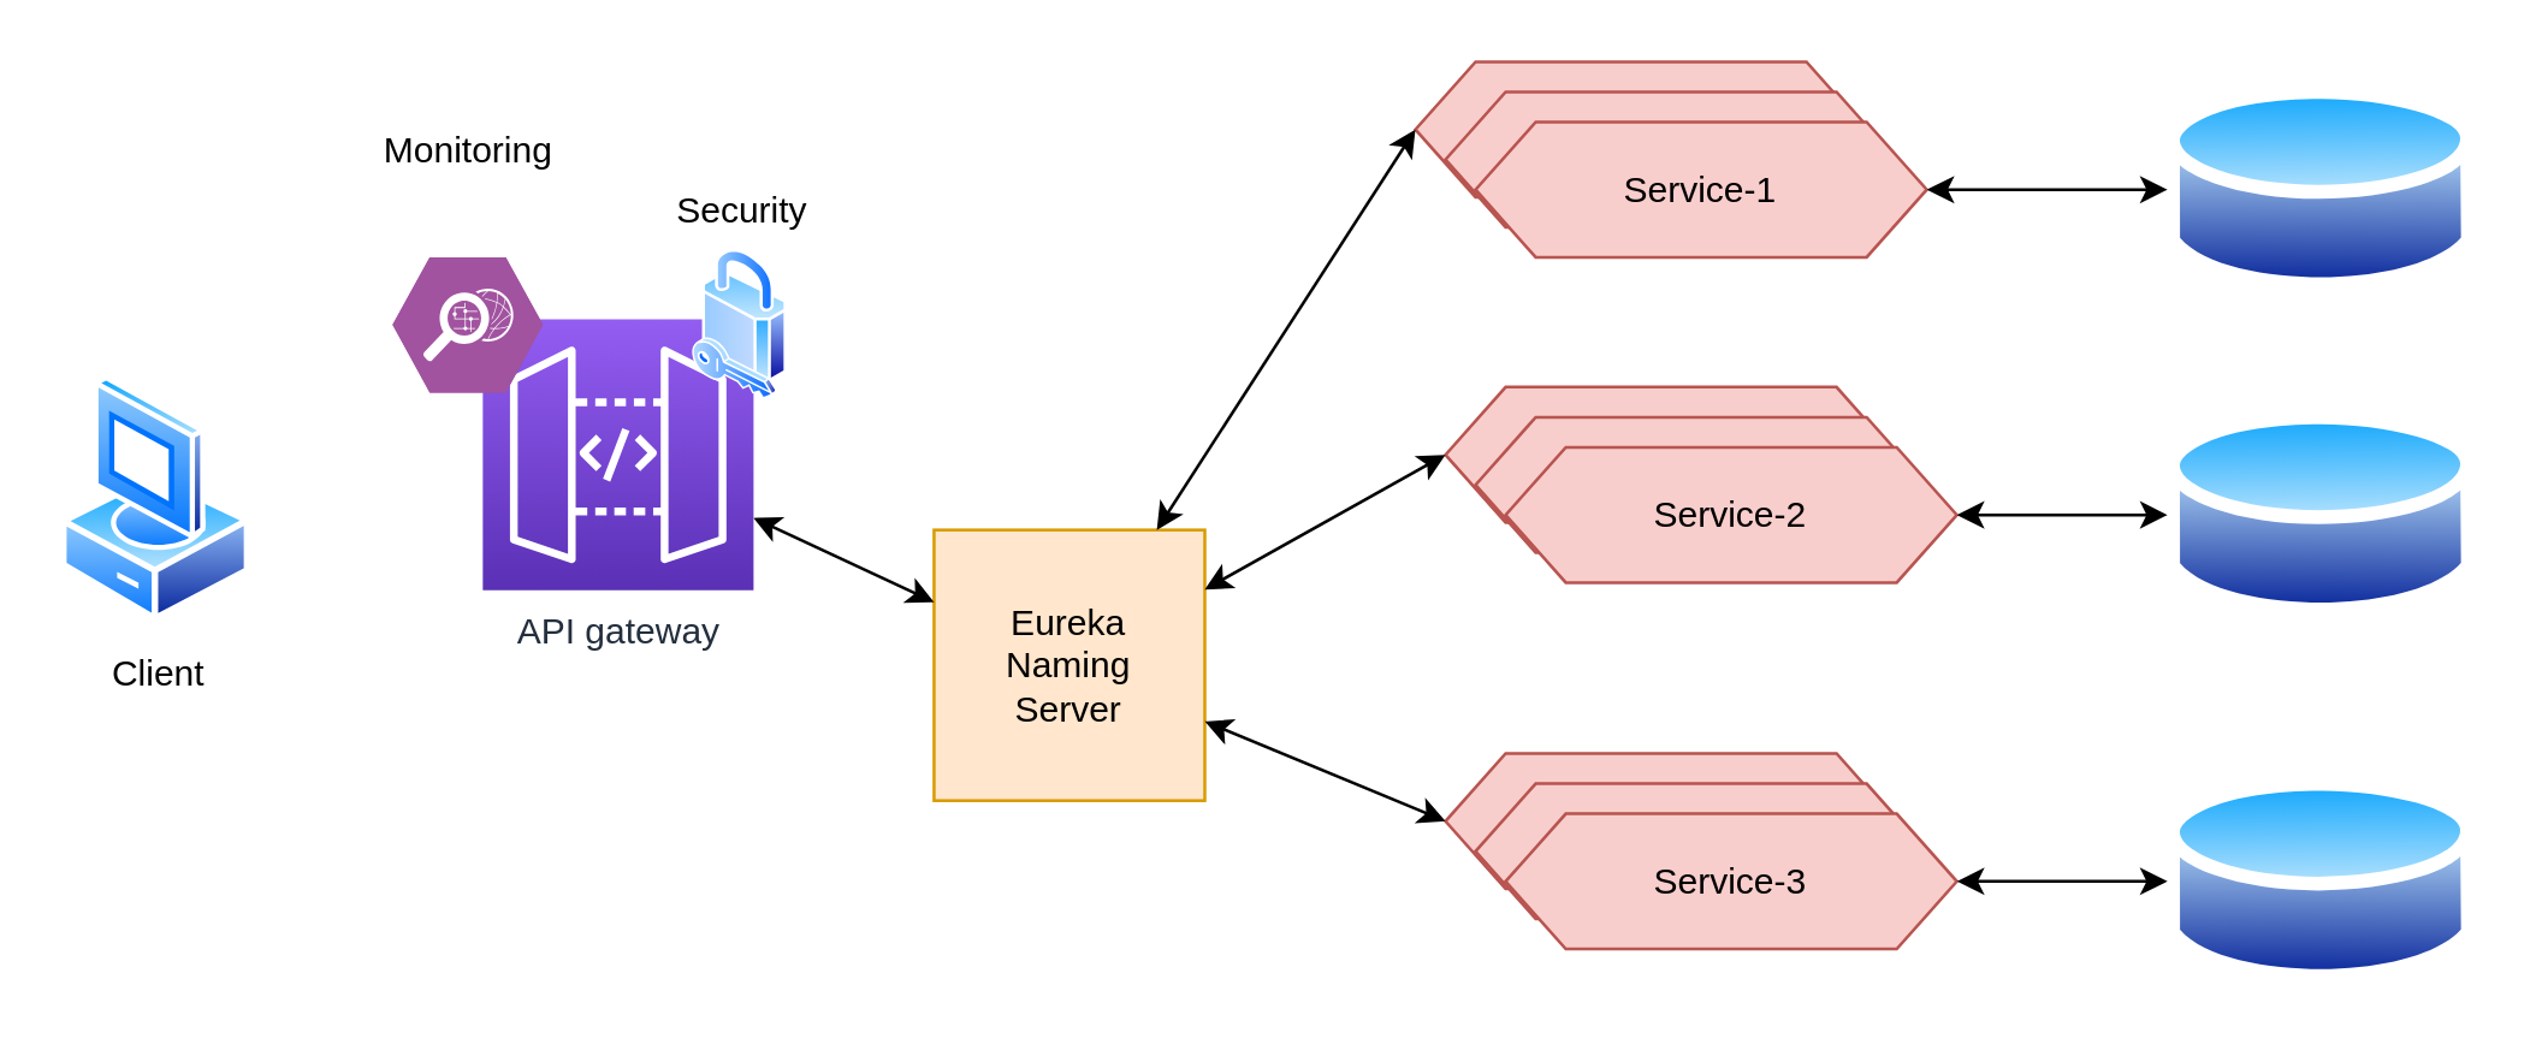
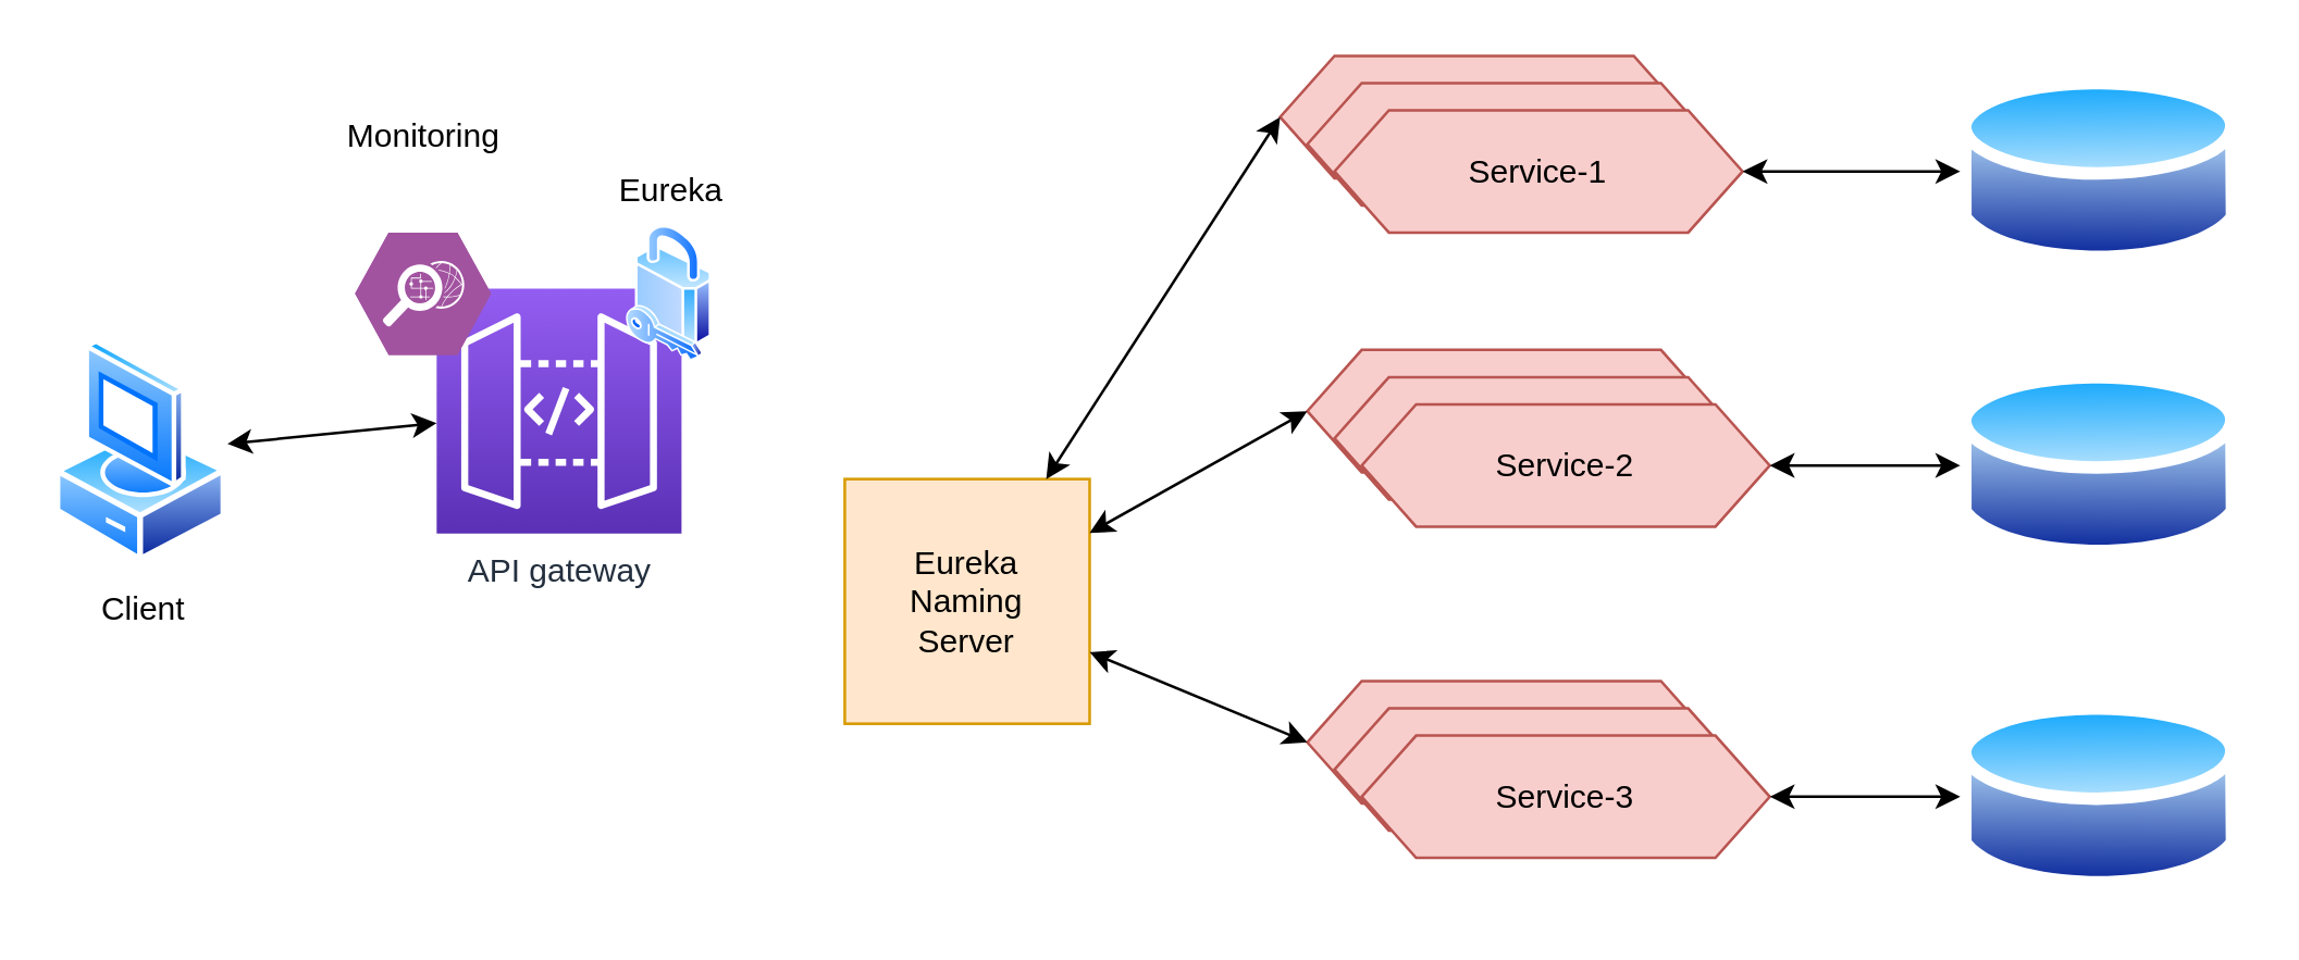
- <mxCell id="28" value="Security" style="text;html=1;align=center;verticalAlign=middle;resizable=0;points=[];autosize=1;strokeColor=none;fillColor=none;" vertex="1" parent="1"><mxGeometry x="210.75" y="55" width="70" height="30" as="geometry" /></mxCell>
+ <mxCell id="28" value="Eureka" style="text;html=1;align=center;verticalAlign=middle;resizable=0;points=[];autosize=1;strokeColor=none;fillColor=none;" vertex="1" parent="1"><mxGeometry x="210.75" y="55" width="70" height="30" as="geometry" /></mxCell>
+ <mxCell id="5" value="" style="endArrow=classic;startArrow=classic;html=1;rounded=0;" edge="1" parent="1" source="2" target="3"><mxGeometry width="50" height="50" relative="1" as="geometry"><mxPoint x="260" y="310" as="sourcePoint" /><mxPoint x="310" y="260" as="targetPoint" /></mxGeometry></mxCell>
- <mxCell id="6" value="" style="endArrow=classic;startArrow=classic;html=1;rounded=0;" edge="1" parent="1" source="3" target="4"><mxGeometry width="50" height="50" relative="1" as="geometry"><mxPoint x="78" y="165" as="sourcePoint" /><mxPoint x="170" y="165" as="targetPoint" /></mxGeometry></mxCell>
